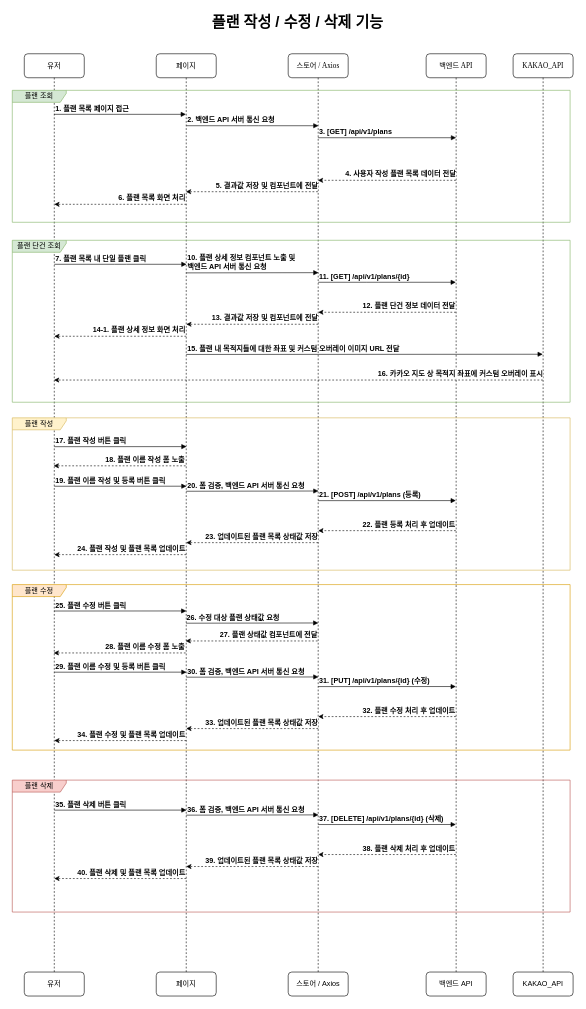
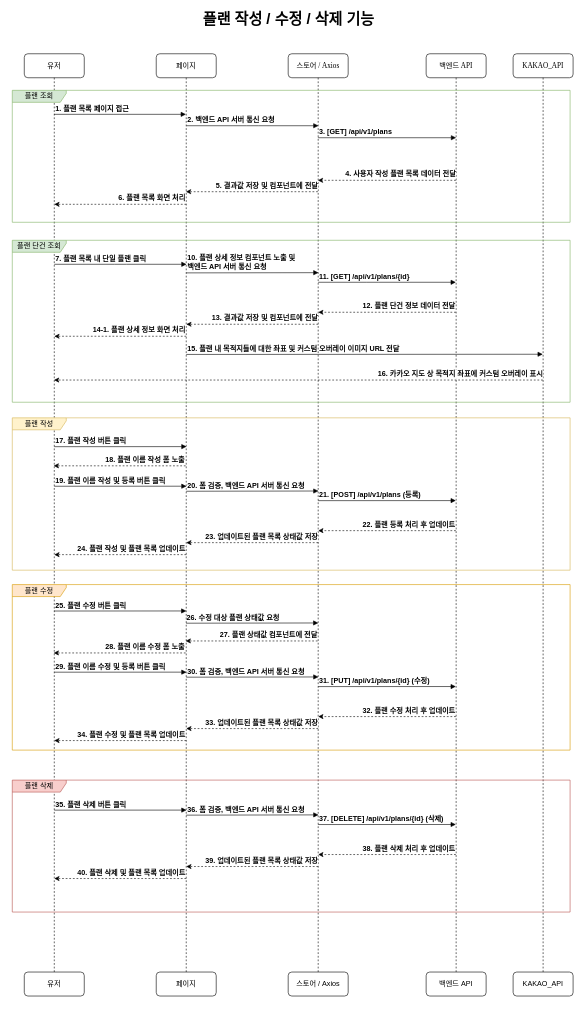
- <mxCell id="14" value="&lt;span style=&quot;font-size: 25px;&quot;&gt;&lt;b&gt;플랜 작성 / 수정 / 삭제 기능&lt;/b&gt;&lt;/span&gt;" style="text;html=1;strokeColor=none;fillColor=none;align=center;verticalAlign=middle;whiteSpace=wrap;rounded=0;fontSize=12;" parent="1" vertex="1"><mxGeometry x="100" y="20" width="792" height="30" as="geometry" /></mxCell>
+ <mxCell id="14" value="&lt;span style=&quot;font-size: 25px;&quot;&gt;&lt;b&gt;플랜 작성 / 수정 / 삭제 기능&lt;/b&gt;&lt;/span&gt;" style="text;html=1;strokeColor=none;fillColor=none;align=center;verticalAlign=middle;whiteSpace=wrap;rounded=0;fontSize=12;" parent="1" vertex="1"><mxGeometry x="85" y="15" width="792" height="30" as="geometry" /></mxCell>
